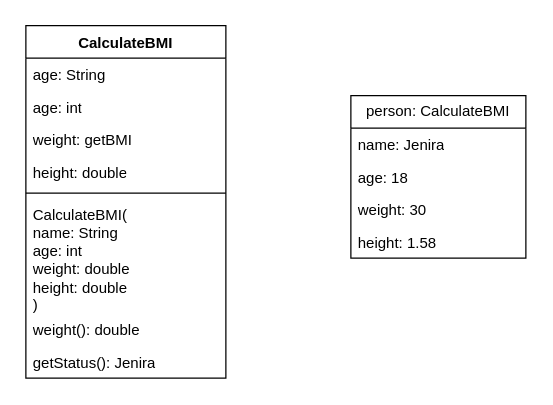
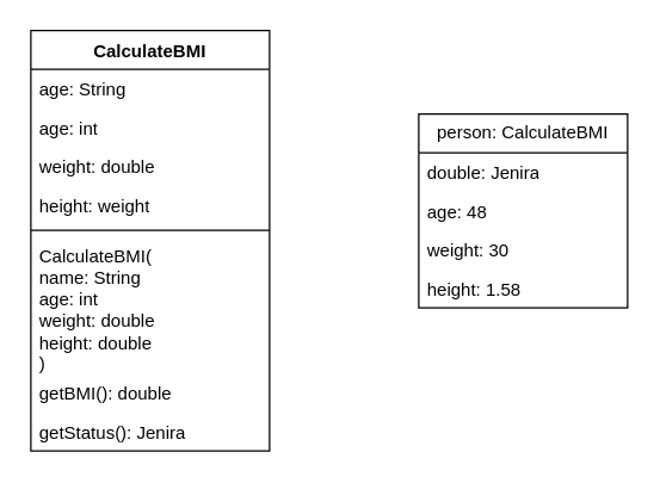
- <mxCell id="5" value="weight: getBMI" style="text;strokeColor=none;fillColor=none;align=left;verticalAlign=top;spacingLeft=4;spacingRight=4;overflow=hidden;rotatable=0;points=[[0,0.5],[1,0.5]];portConstraint=eastwest;whiteSpace=wrap;html=1;" vertex="1" parent="2"><mxGeometry y="78" width="160" height="26" as="geometry" /></mxCell>
+ <mxCell id="5" value="weight: double" style="text;strokeColor=none;fillColor=none;align=left;verticalAlign=top;spacingLeft=4;spacingRight=4;overflow=hidden;rotatable=0;points=[[0,0.5],[1,0.5]];portConstraint=eastwest;whiteSpace=wrap;html=1;" vertex="1" parent="2"><mxGeometry y="78" width="160" height="26" as="geometry" /></mxCell>
- <mxCell id="12" value="name: Jenira" style="text;strokeColor=none;fillColor=none;align=left;verticalAlign=top;spacingLeft=4;spacingRight=4;overflow=hidden;rotatable=0;points=[[0,0.5],[1,0.5]];portConstraint=eastwest;whiteSpace=wrap;html=1;" vertex="1" parent="11"><mxGeometry y="26" width="140" height="26" as="geometry" /></mxCell>
+ <mxCell id="12" value="double: Jenira" style="text;strokeColor=none;fillColor=none;align=left;verticalAlign=top;spacingLeft=4;spacingRight=4;overflow=hidden;rotatable=0;points=[[0,0.5],[1,0.5]];portConstraint=eastwest;whiteSpace=wrap;html=1;" vertex="1" parent="11"><mxGeometry y="26" width="140" height="26" as="geometry" /></mxCell>
- <mxCell id="6" value="height: double" style="text;strokeColor=none;fillColor=none;align=left;verticalAlign=top;spacingLeft=4;spacingRight=4;overflow=hidden;rotatable=0;points=[[0,0.5],[1,0.5]];portConstraint=eastwest;whiteSpace=wrap;html=1;" vertex="1" parent="2"><mxGeometry y="104" width="160" height="26" as="geometry" /></mxCell>
+ <mxCell id="6" value="height: weight" style="text;strokeColor=none;fillColor=none;align=left;verticalAlign=top;spacingLeft=4;spacingRight=4;overflow=hidden;rotatable=0;points=[[0,0.5],[1,0.5]];portConstraint=eastwest;whiteSpace=wrap;html=1;" vertex="1" parent="2"><mxGeometry y="104" width="160" height="26" as="geometry" /></mxCell>
- <mxCell id="13" value="age: 18" style="text;strokeColor=none;fillColor=none;align=left;verticalAlign=top;spacingLeft=4;spacingRight=4;overflow=hidden;rotatable=0;points=[[0,0.5],[1,0.5]];portConstraint=eastwest;whiteSpace=wrap;html=1;" vertex="1" parent="11"><mxGeometry y="52" width="140" height="26" as="geometry" /></mxCell>
+ <mxCell id="13" value="age: 48" style="text;strokeColor=none;fillColor=none;align=left;verticalAlign=top;spacingLeft=4;spacingRight=4;overflow=hidden;rotatable=0;points=[[0,0.5],[1,0.5]];portConstraint=eastwest;whiteSpace=wrap;html=1;" vertex="1" parent="11"><mxGeometry y="52" width="140" height="26" as="geometry" /></mxCell>
- <mxCell id="9" value="weight(): double" style="text;strokeColor=none;fillColor=none;align=left;verticalAlign=top;spacingLeft=4;spacingRight=4;overflow=hidden;rotatable=0;points=[[0,0.5],[1,0.5]];portConstraint=eastwest;whiteSpace=wrap;html=1;" vertex="1" parent="2"><mxGeometry y="230" width="160" height="26" as="geometry" /></mxCell>
+ <mxCell id="9" value="getBMI(): double" style="text;strokeColor=none;fillColor=none;align=left;verticalAlign=top;spacingLeft=4;spacingRight=4;overflow=hidden;rotatable=0;points=[[0,0.5],[1,0.5]];portConstraint=eastwest;whiteSpace=wrap;html=1;" vertex="1" parent="2"><mxGeometry y="230" width="160" height="26" as="geometry" /></mxCell>
